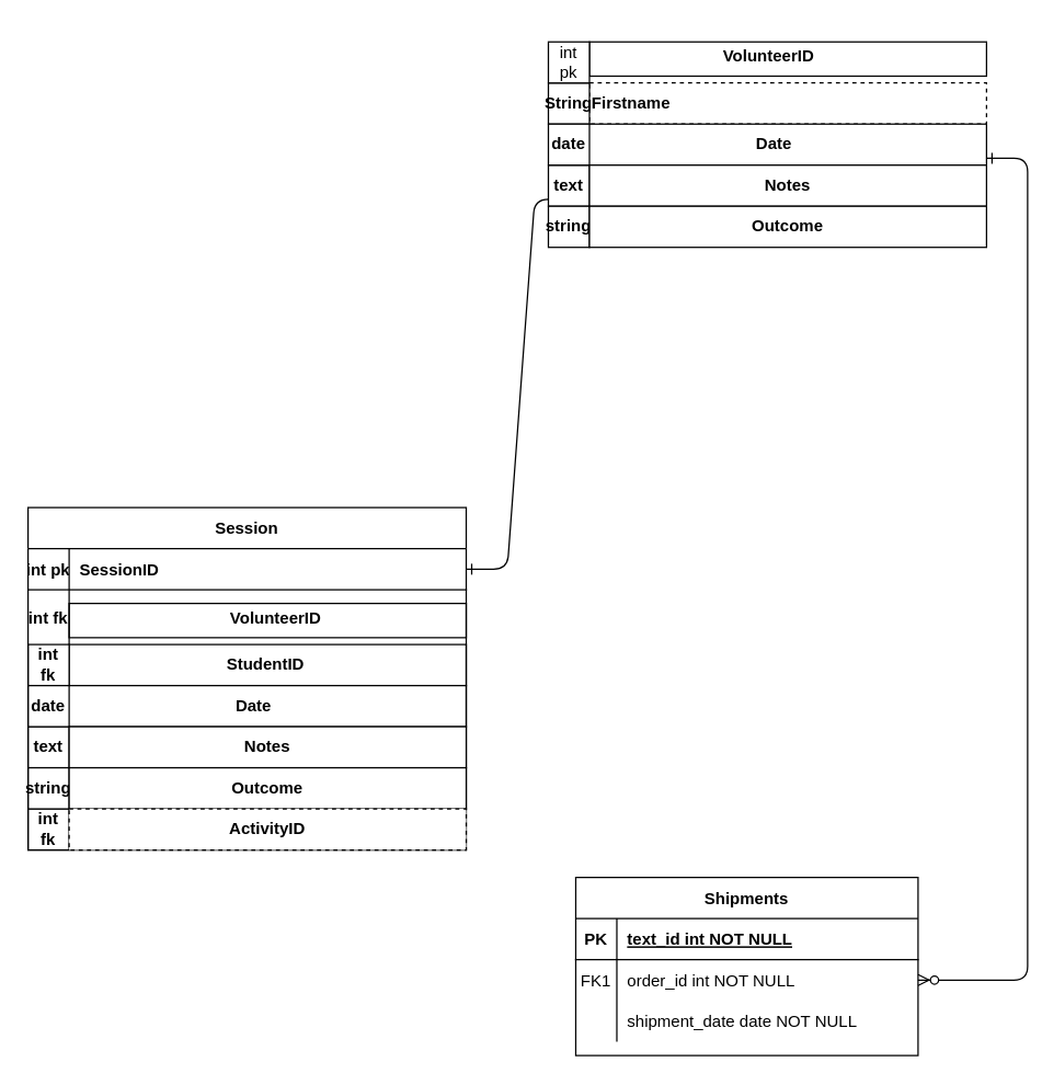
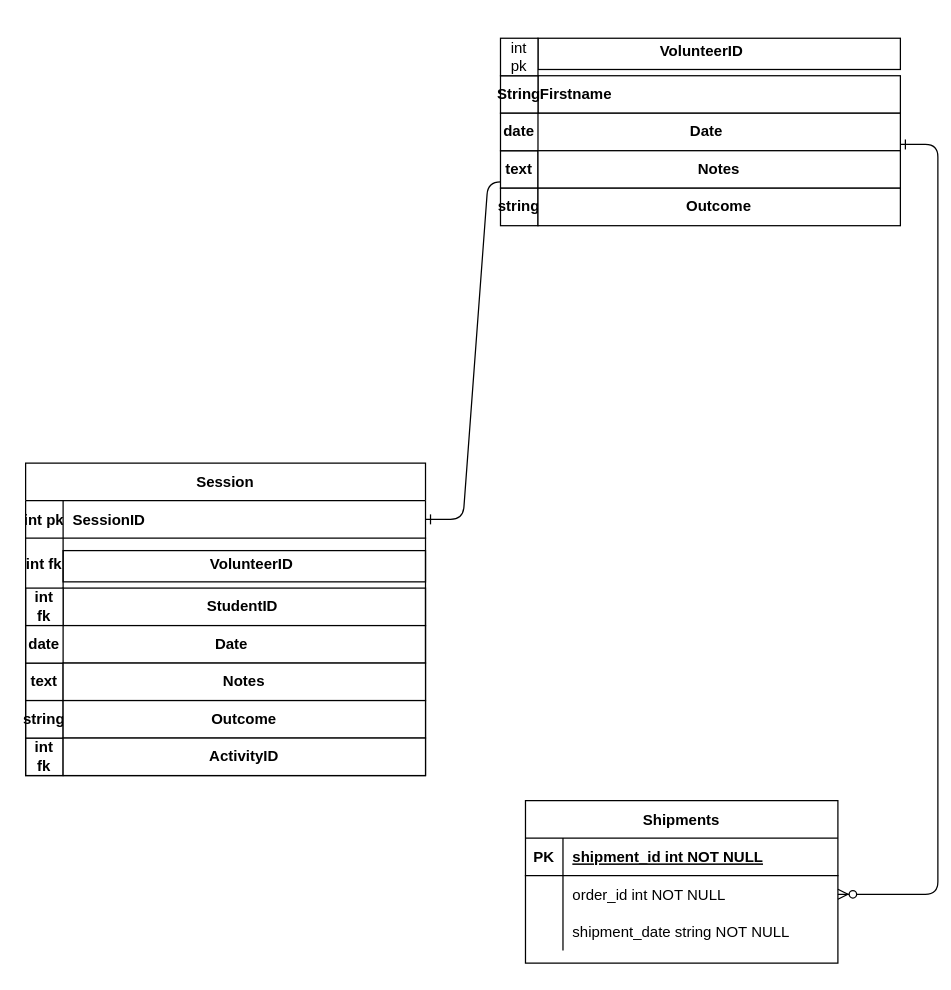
- <mxCell id="33" value="&lt;b&gt;Firstname&lt;/b&gt;" style="rounded=0;whiteSpace=wrap;html=1;align=left;dashed=1;" vertex="1" parent="1"><mxGeometry x="430" y="60" width="290" height="30" as="geometry" /></mxCell>
+ <mxCell id="33" value="&lt;b&gt;Firstname&lt;/b&gt;" style="rounded=0;whiteSpace=wrap;html=1;align=left;" vertex="1" parent="1"><mxGeometry x="430" y="60" width="290" height="30" as="geometry" /></mxCell>
- <mxCell id="32" value="&lt;b&gt;ActivityID&lt;/b&gt;" style="rounded=0;whiteSpace=wrap;html=1;dashed=1;" vertex="1" parent="1"><mxGeometry x="50" y="590" width="290" height="30" as="geometry" /></mxCell>
+ <mxCell id="32" value="&lt;b&gt;ActivityID&lt;/b&gt;" style="rounded=0;whiteSpace=wrap;html=1;" vertex="1" parent="1"><mxGeometry x="50" y="590" width="290" height="30" as="geometry" /></mxCell>
- <mxCell id="7" value="text_id int NOT NULL " style="shape=partialRectangle;overflow=hidden;connectable=0;fillColor=none;top=0;left=0;bottom=0;right=0;align=left;spacingLeft=6;fontStyle=5;" parent="5" vertex="1"><mxGeometry x="30" width="220" height="30" as="geometry" /></mxCell>
+ <mxCell id="7" value="shipment_id int NOT NULL " style="shape=partialRectangle;overflow=hidden;connectable=0;fillColor=none;top=0;left=0;bottom=0;right=0;align=left;spacingLeft=6;fontStyle=5;" parent="5" vertex="1"><mxGeometry x="30" width="220" height="30" as="geometry" /></mxCell>
- <mxCell id="9" value="FK1" style="shape=partialRectangle;overflow=hidden;connectable=0;fillColor=none;top=0;left=0;bottom=0;right=0;" parent="8" vertex="1"><mxGeometry width="30" height="30" as="geometry" /></mxCell>
- <mxCell id="13" value="shipment_date date NOT NULL" style="shape=partialRectangle;overflow=hidden;connectable=0;fillColor=none;top=0;left=0;bottom=0;right=0;align=left;spacingLeft=6;" parent="11" vertex="1"><mxGeometry x="30" width="220" height="30" as="geometry" /></mxCell>
+ <mxCell id="13" value="shipment_date string NOT NULL" style="shape=partialRectangle;overflow=hidden;connectable=0;fillColor=none;top=0;left=0;bottom=0;right=0;align=left;spacingLeft=6;" parent="11" vertex="1"><mxGeometry x="30" width="220" height="30" as="geometry" /></mxCell>
